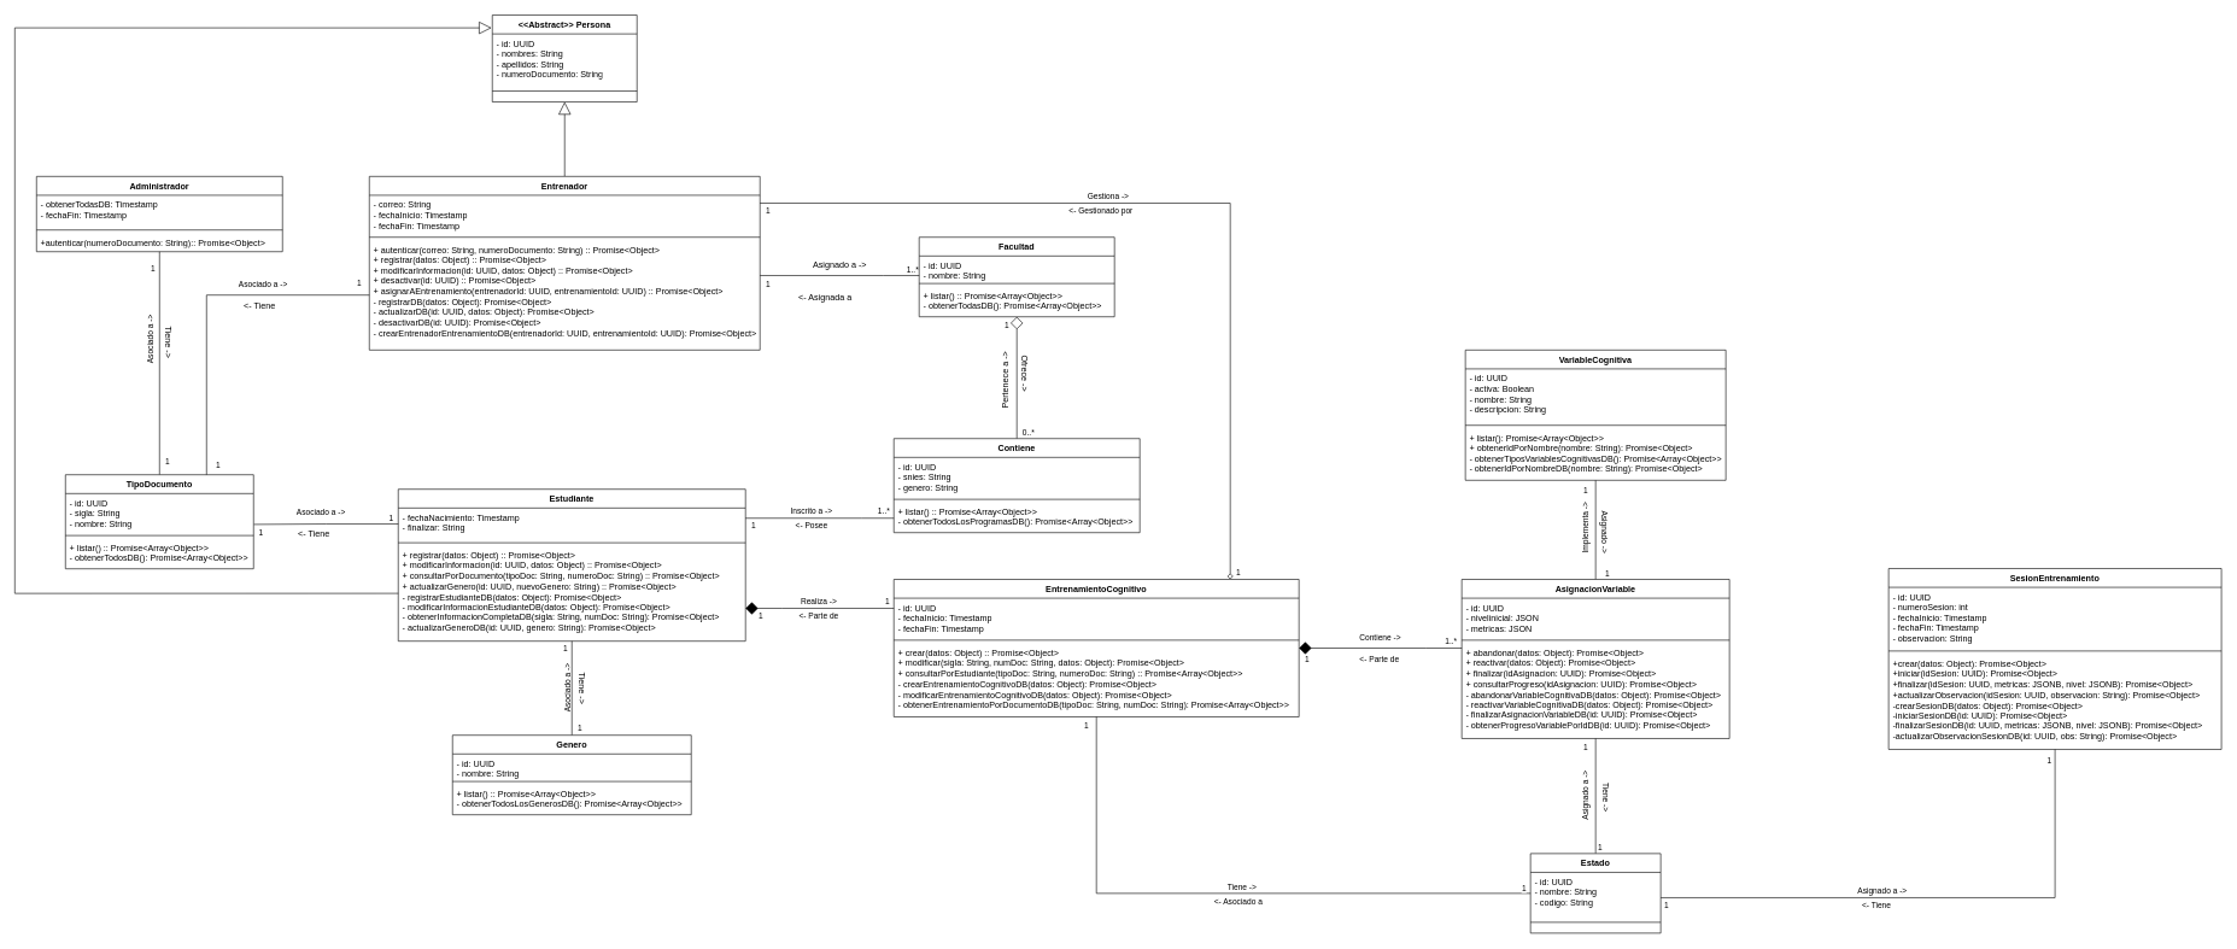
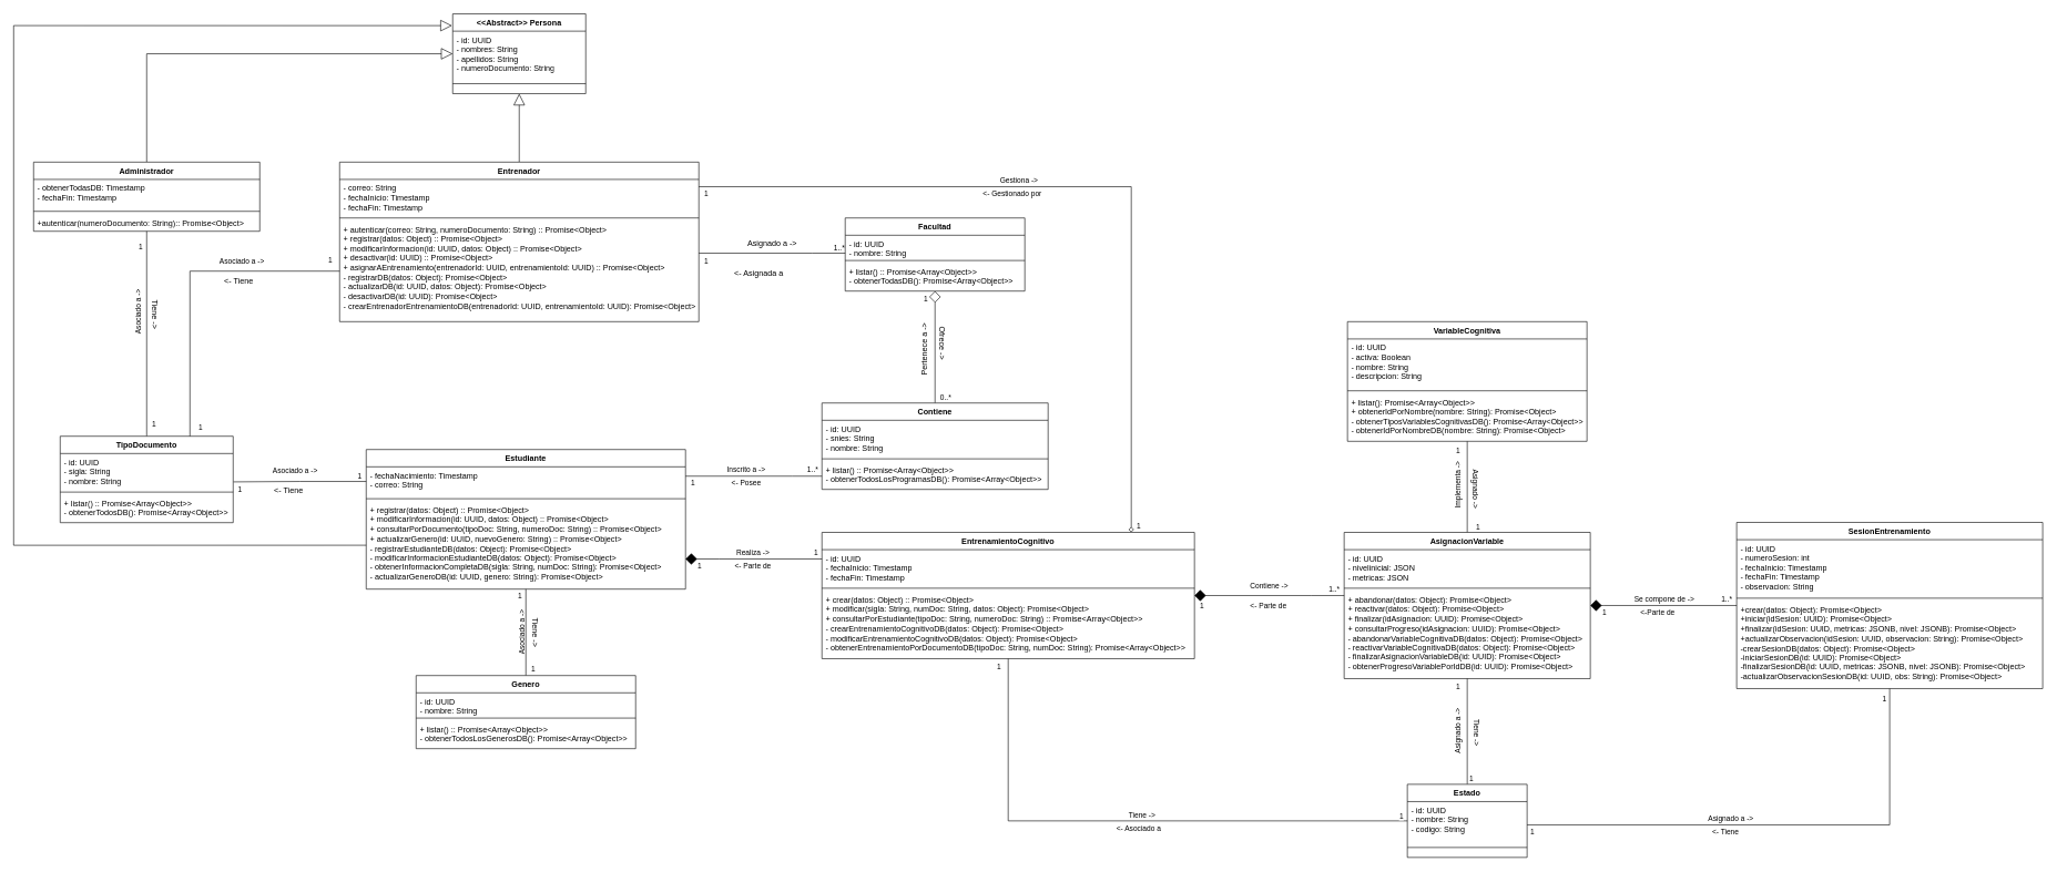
+ <mxCell id="5" style="edgeStyle=orthogonalEdgeStyle;rounded=0;orthogonalLoop=1;jettySize=auto;html=1;entryX=0;entryY=0.5;entryDx=0;entryDy=0;endArrow=block;endFill=0;endSize=15;" edge="1" parent="1" source="9" target="2"><mxGeometry relative="1" as="geometry"><Array as="points"><mxPoint x="220" y="80" /></Array></mxGeometry></mxCell>
- <mxCell id="55" value="- id: UUID&lt;div&gt;- snies: String&lt;br&gt;&lt;div&gt;- genero: String&lt;/div&gt;&lt;/div&gt;" style="text;strokeColor=none;fillColor=none;align=left;verticalAlign=top;spacingLeft=4;spacingRight=4;overflow=hidden;rotatable=0;points=[[0,0.5],[1,0.5]];portConstraint=eastwest;whiteSpace=wrap;html=1;" vertex="1" parent="54"><mxGeometry y="26" width="340" height="54" as="geometry" /></mxCell>
+ <mxCell id="55" value="- id: UUID&lt;div&gt;- snies: String&lt;br&gt;&lt;div&gt;- nombre: String&lt;/div&gt;&lt;/div&gt;" style="text;strokeColor=none;fillColor=none;align=left;verticalAlign=top;spacingLeft=4;spacingRight=4;overflow=hidden;rotatable=0;points=[[0,0.5],[1,0.5]];portConstraint=eastwest;whiteSpace=wrap;html=1;" vertex="1" parent="54"><mxGeometry y="26" width="340" height="54" as="geometry" /></mxCell>
- <mxCell id="37" value="- fechaNacimiento: Timestamp&lt;br&gt;&lt;span style=&quot;background-color: transparent; color: light-dark(rgb(0, 0, 0), rgb(255, 255, 255));&quot;&gt;- finalizar: String&lt;/span&gt;" style="text;strokeColor=none;fillColor=none;align=left;verticalAlign=top;spacingLeft=4;spacingRight=4;overflow=hidden;rotatable=0;points=[[0,0.5],[1,0.5]];portConstraint=eastwest;whiteSpace=wrap;html=1;" vertex="1" parent="36"><mxGeometry y="26" width="480" height="44" as="geometry" /></mxCell>
+ <mxCell id="37" value="- fechaNacimiento: Timestamp&lt;br&gt;&lt;span style=&quot;background-color: transparent; color: light-dark(rgb(0, 0, 0), rgb(255, 255, 255));&quot;&gt;- correo: String&lt;/span&gt;" style="text;strokeColor=none;fillColor=none;align=left;verticalAlign=top;spacingLeft=4;spacingRight=4;overflow=hidden;rotatable=0;points=[[0,0.5],[1,0.5]];portConstraint=eastwest;whiteSpace=wrap;html=1;" vertex="1" parent="36"><mxGeometry y="26" width="480" height="44" as="geometry" /></mxCell>
+ <mxCell id="80" style="edgeStyle=orthogonalEdgeStyle;rounded=0;orthogonalLoop=1;jettySize=auto;html=1;endArrow=none;endFill=0;startArrow=diamond;startFill=1;startSize=15;" edge="1" parent="1" source="90" target="103"><mxGeometry relative="1" as="geometry"><Array as="points"><mxPoint x="2410" y="910" /><mxPoint x="2410" y="910" /></Array></mxGeometry></mxCell>
+ <mxCell id="81" value="Se compone de -&amp;gt;" style="edgeLabel;html=1;align=center;verticalAlign=middle;resizable=0;points=[];" vertex="1" connectable="0" parent="80"><mxGeometry x="-0.267" y="2" relative="1" as="geometry"><mxPoint x="29" y="-9" as="offset" /></mxGeometry></mxCell>
+ <mxCell id="82" value="1..*" style="edgeLabel;html=1;align=center;verticalAlign=middle;resizable=0;points=[];" vertex="1" connectable="0" parent="80"><mxGeometry x="0.853" relative="1" as="geometry"><mxPoint y="-10" as="offset" /></mxGeometry></mxCell>
+ <mxCell id="83" value="1" style="edgeLabel;html=1;align=center;verticalAlign=middle;resizable=0;points=[];" vertex="1" connectable="0" parent="80"><mxGeometry x="-0.871" y="1" relative="1" as="geometry"><mxPoint x="6" y="11" as="offset" /></mxGeometry></mxCell>
+ <mxCell id="84" value="&amp;lt;-Parte de" style="edgeLabel;html=1;align=center;verticalAlign=middle;resizable=0;points=[];" vertex="1" connectable="0" parent="80"><mxGeometry x="-0.253" y="-1" relative="1" as="geometry"><mxPoint x="18" y="9" as="offset" /></mxGeometry></mxCell>
